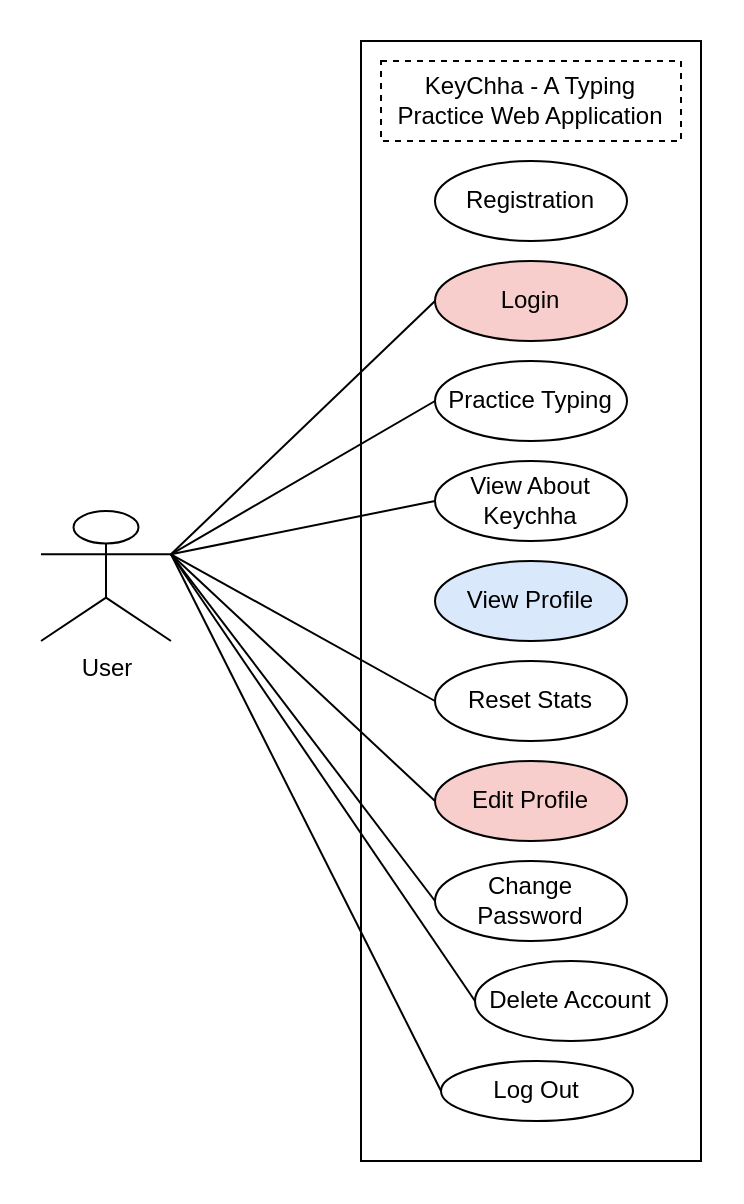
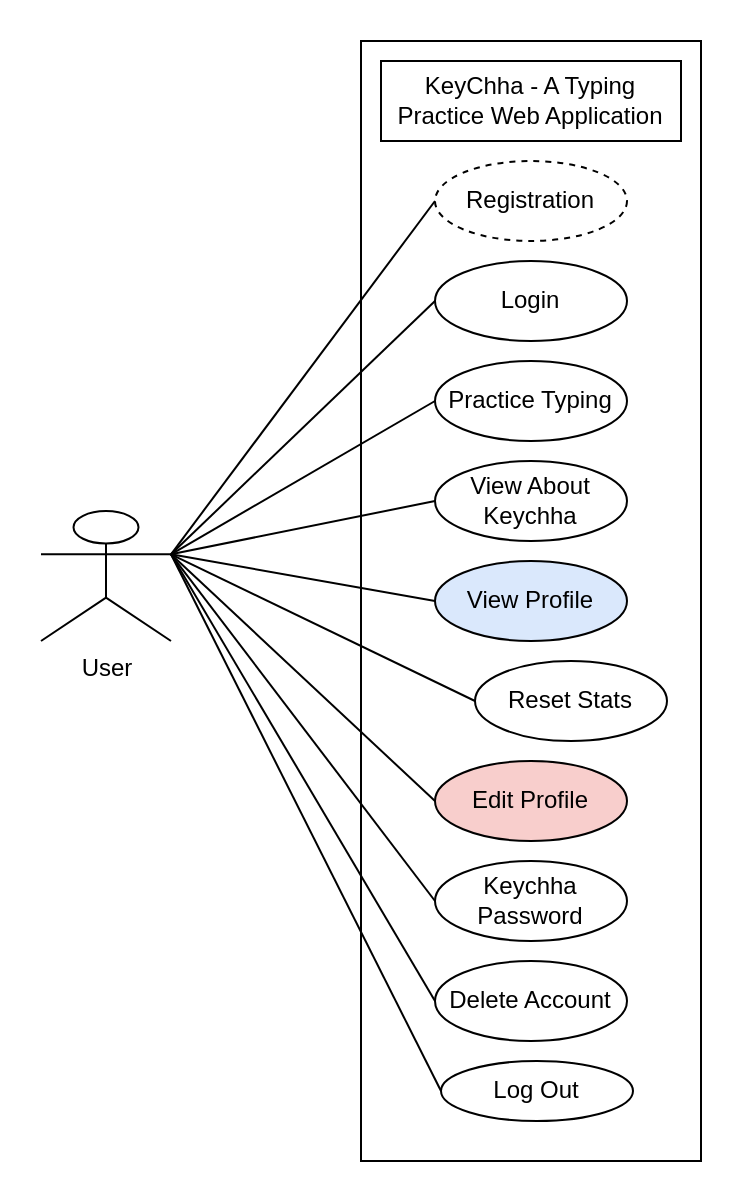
- <mxCell id="3" value="KeyChha - A Typing Practice Web Application" style="rounded=0;whiteSpace=wrap;html=1;dashed=1;" vertex="1" parent="1"><mxGeometry x="190" y="30" width="150" height="40" as="geometry" /></mxCell>
+ <mxCell id="3" value="KeyChha - A Typing Practice Web Application" style="rounded=0;whiteSpace=wrap;html=1;" vertex="1" parent="1"><mxGeometry x="190" y="30" width="150" height="40" as="geometry" /></mxCell>
- <mxCell id="4" value="Registration" style="ellipse;whiteSpace=wrap;html=1;" vertex="1" parent="1"><mxGeometry x="217" y="80" width="96" height="40" as="geometry" /></mxCell>
+ <mxCell id="4" value="Registration" style="ellipse;whiteSpace=wrap;html=1;dashed=1;" vertex="1" parent="1"><mxGeometry x="217" y="80" width="96" height="40" as="geometry" /></mxCell>
- <mxCell id="5" value="Login" style="ellipse;whiteSpace=wrap;html=1;fillColor=#f8cecc;" vertex="1" parent="1"><mxGeometry x="217" y="130" width="96" height="40" as="geometry" /></mxCell>
+ <mxCell id="5" value="Login" style="ellipse;whiteSpace=wrap;html=1;" vertex="1" parent="1"><mxGeometry x="217" y="130" width="96" height="40" as="geometry" /></mxCell>
+ <mxCell id="15" value="" style="endArrow=none;html=1;rounded=0;exitX=1;exitY=0.333;exitDx=0;exitDy=0;exitPerimeter=0;entryX=0;entryY=0.5;entryDx=0;entryDy=0;" edge="1" parent="1" source="6" target="4"><mxGeometry width="50" height="50" relative="1" as="geometry"><mxPoint x="0" y="150" as="sourcePoint" /><mxPoint x="50" y="100" as="targetPoint" /></mxGeometry></mxCell>
+ <mxCell id="20" value="" style="endArrow=none;html=1;rounded=0;exitX=1;exitY=0.333;exitDx=0;exitDy=0;exitPerimeter=0;entryX=0;entryY=0.5;entryDx=0;entryDy=0;" edge="1" parent="1" source="6" target="9"><mxGeometry width="50" height="50" relative="1" as="geometry"><mxPoint x="-10" y="560" as="sourcePoint" /><mxPoint x="40" y="510" as="targetPoint" /></mxGeometry></mxCell>
- <mxCell id="10" value="Reset Stats" style="ellipse;whiteSpace=wrap;html=1;" vertex="1" parent="1"><mxGeometry x="217" y="330" width="96" height="40" as="geometry" /></mxCell>
+ <mxCell id="10" value="Reset Stats" style="ellipse;whiteSpace=wrap;html=1;" vertex="1" parent="1"><mxGeometry x="237" y="330" width="96" height="40" as="geometry" /></mxCell>
- <mxCell id="12" value="Change Password" style="ellipse;whiteSpace=wrap;html=1;" vertex="1" parent="1"><mxGeometry x="217" y="430" width="96" height="40" as="geometry" /></mxCell>
+ <mxCell id="12" value="Keychha Password" style="ellipse;whiteSpace=wrap;html=1;" vertex="1" parent="1"><mxGeometry x="217" y="430" width="96" height="40" as="geometry" /></mxCell>
- <mxCell id="13" value="Delete Account" style="ellipse;whiteSpace=wrap;html=1;" vertex="1" parent="1"><mxGeometry x="237" y="480" width="96" height="40" as="geometry" /></mxCell>
+ <mxCell id="13" value="Delete Account" style="ellipse;whiteSpace=wrap;html=1;" vertex="1" parent="1"><mxGeometry x="217" y="480" width="96" height="40" as="geometry" /></mxCell>
